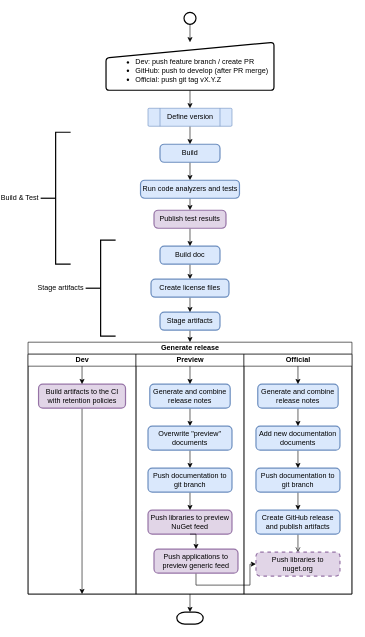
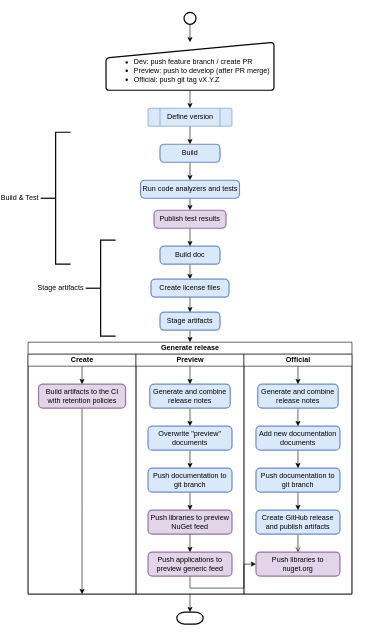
- <mxCell id="19" value="&lt;div style=&quot;text-align: left&quot;&gt;&lt;ul&gt;&lt;li&gt;&lt;span&gt;Dev: push feature branch / create PR&lt;/span&gt;&lt;/li&gt;&lt;li&gt;&lt;span&gt;GitHub: push to develop (after PR merge)&lt;/span&gt;&lt;/li&gt;&lt;li&gt;&lt;span&gt;Official: push git tag vX.Y.Z&lt;/span&gt;&lt;/li&gt;&lt;/ul&gt;&lt;/div&gt;" style="html=1;strokeWidth=2;shape=manualInput;whiteSpace=wrap;rounded=1;size=26;arcSize=11;labelBackgroundColor=none;verticalAlign=middle;spacingTop=14;" vertex="1" parent="1"><mxGeometry x="150" y="70" width="280" height="80" as="geometry" /></mxCell>
+ <mxCell id="19" value="&lt;div style=&quot;text-align: left&quot;&gt;&lt;ul&gt;&lt;li&gt;&lt;span&gt;Dev: push feature branch / create PR&lt;/span&gt;&lt;/li&gt;&lt;li&gt;&lt;span&gt;Preview: push to develop (after PR merge)&lt;/span&gt;&lt;/li&gt;&lt;li&gt;&lt;span&gt;Official: push git tag vX.Y.Z&lt;/span&gt;&lt;/li&gt;&lt;/ul&gt;&lt;/div&gt;" style="html=1;strokeWidth=2;shape=manualInput;whiteSpace=wrap;rounded=1;size=26;arcSize=11;labelBackgroundColor=none;verticalAlign=middle;spacingTop=14;" vertex="1" parent="1"><mxGeometry x="150" y="70" width="280" height="80" as="geometry" /></mxCell>
- <mxCell id="21" value="Dev" style="swimlane;html=1;startSize=20;autosize=0;" vertex="1" parent="20"><mxGeometry y="20" width="180" height="400" as="geometry" /></mxCell>
+ <mxCell id="21" value="Create" style="swimlane;html=1;startSize=20;autosize=0;" vertex="1" parent="20"><mxGeometry y="20" width="180" height="400" as="geometry" /></mxCell>
- <mxCell id="29" value="Push applications to preview generic feed" style="rounded=1;whiteSpace=wrap;html=1;absoluteArcSize=1;arcSize=14;strokeWidth=2;labelBackgroundColor=none;fillColor=#e1d5e7;strokeColor=#9673a6;" vertex="1" parent="25"><mxGeometry x="30" y="325" width="140" height="40" as="geometry" /></mxCell>
+ <mxCell id="29" value="Push applications to preview generic feed" style="rounded=1;whiteSpace=wrap;html=1;absoluteArcSize=1;arcSize=14;strokeWidth=2;labelBackgroundColor=none;fillColor=#e1d5e7;strokeColor=#9673a6;" vertex="1" parent="25"><mxGeometry x="20" y="330" width="140" height="40" as="geometry" /></mxCell>
- <mxCell id="38" value="Push libraries to nuget.org" style="rounded=1;whiteSpace=wrap;html=1;absoluteArcSize=1;arcSize=14;strokeWidth=2;labelBackgroundColor=none;fillColor=#e1d5e7;strokeColor=#9673a6;dashed=1;" vertex="1" parent="37"><mxGeometry x="20" y="330" width="140" height="40" as="geometry" /></mxCell>
+ <mxCell id="38" value="Push libraries to nuget.org" style="rounded=1;whiteSpace=wrap;html=1;absoluteArcSize=1;arcSize=14;strokeWidth=2;labelBackgroundColor=none;fillColor=#e1d5e7;strokeColor=#9673a6;" vertex="1" parent="37"><mxGeometry x="20" y="330" width="140" height="40" as="geometry" /></mxCell>
